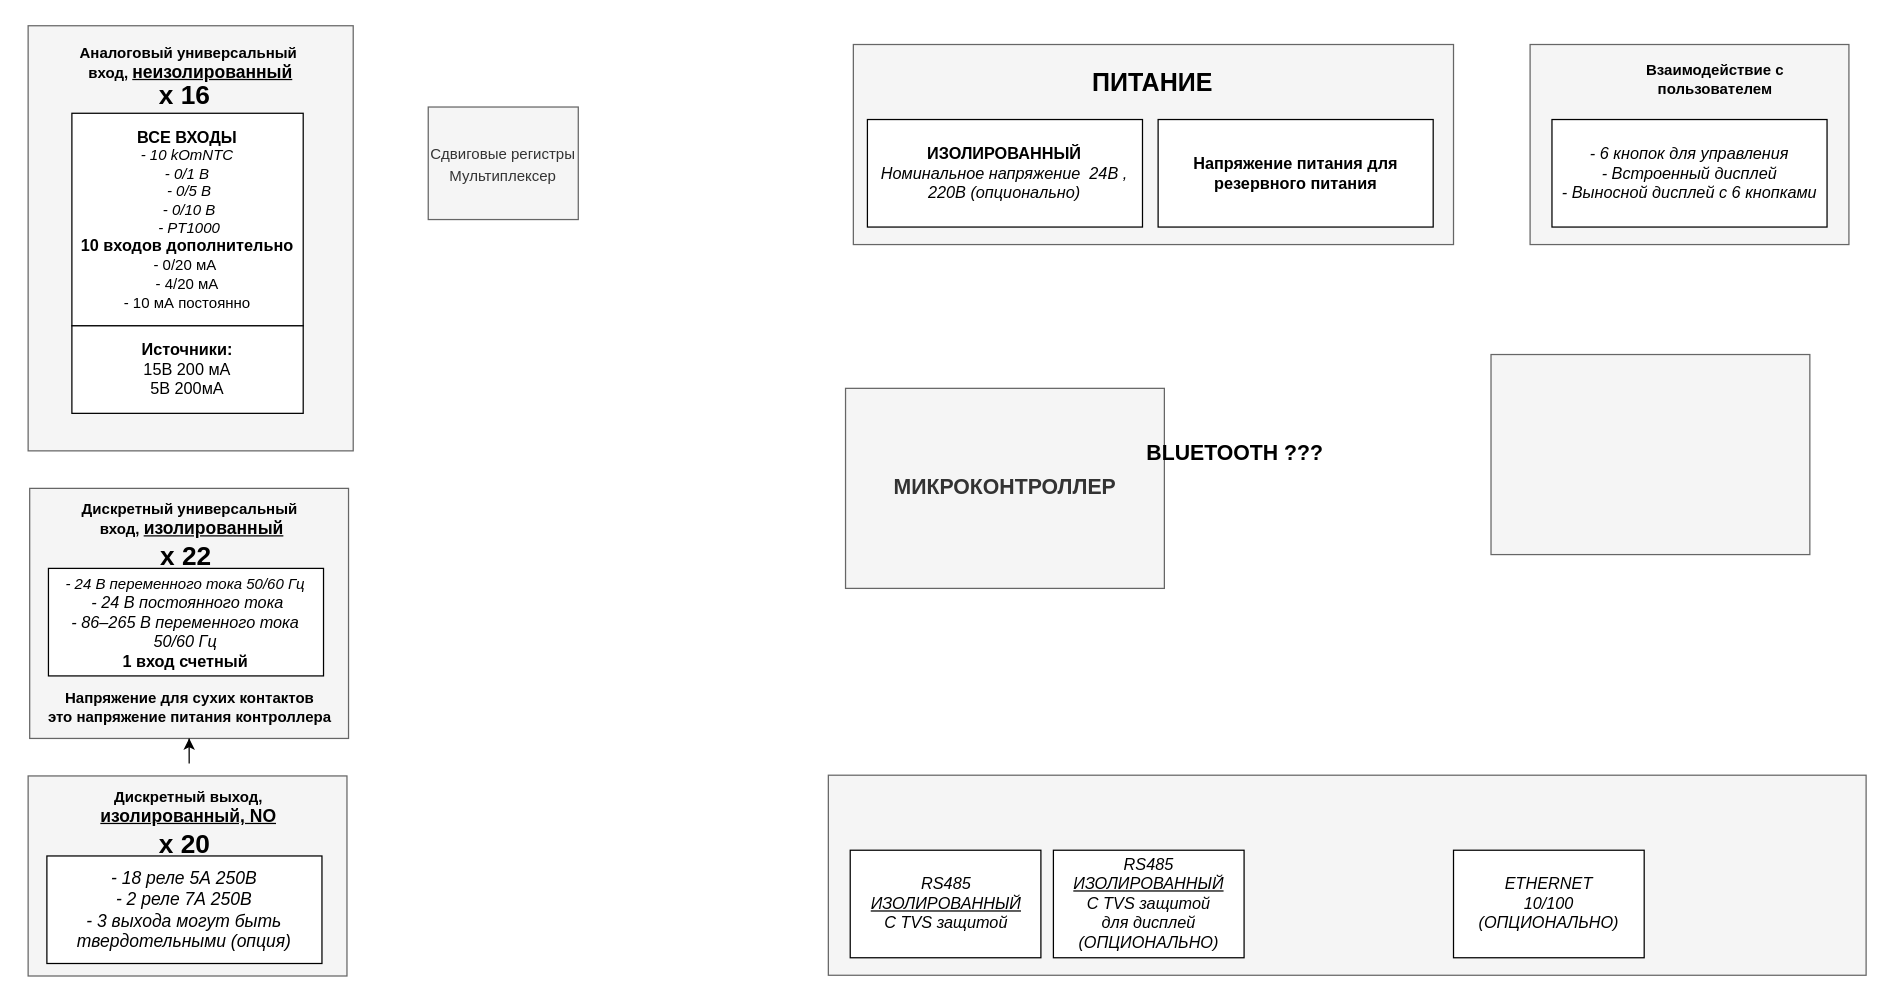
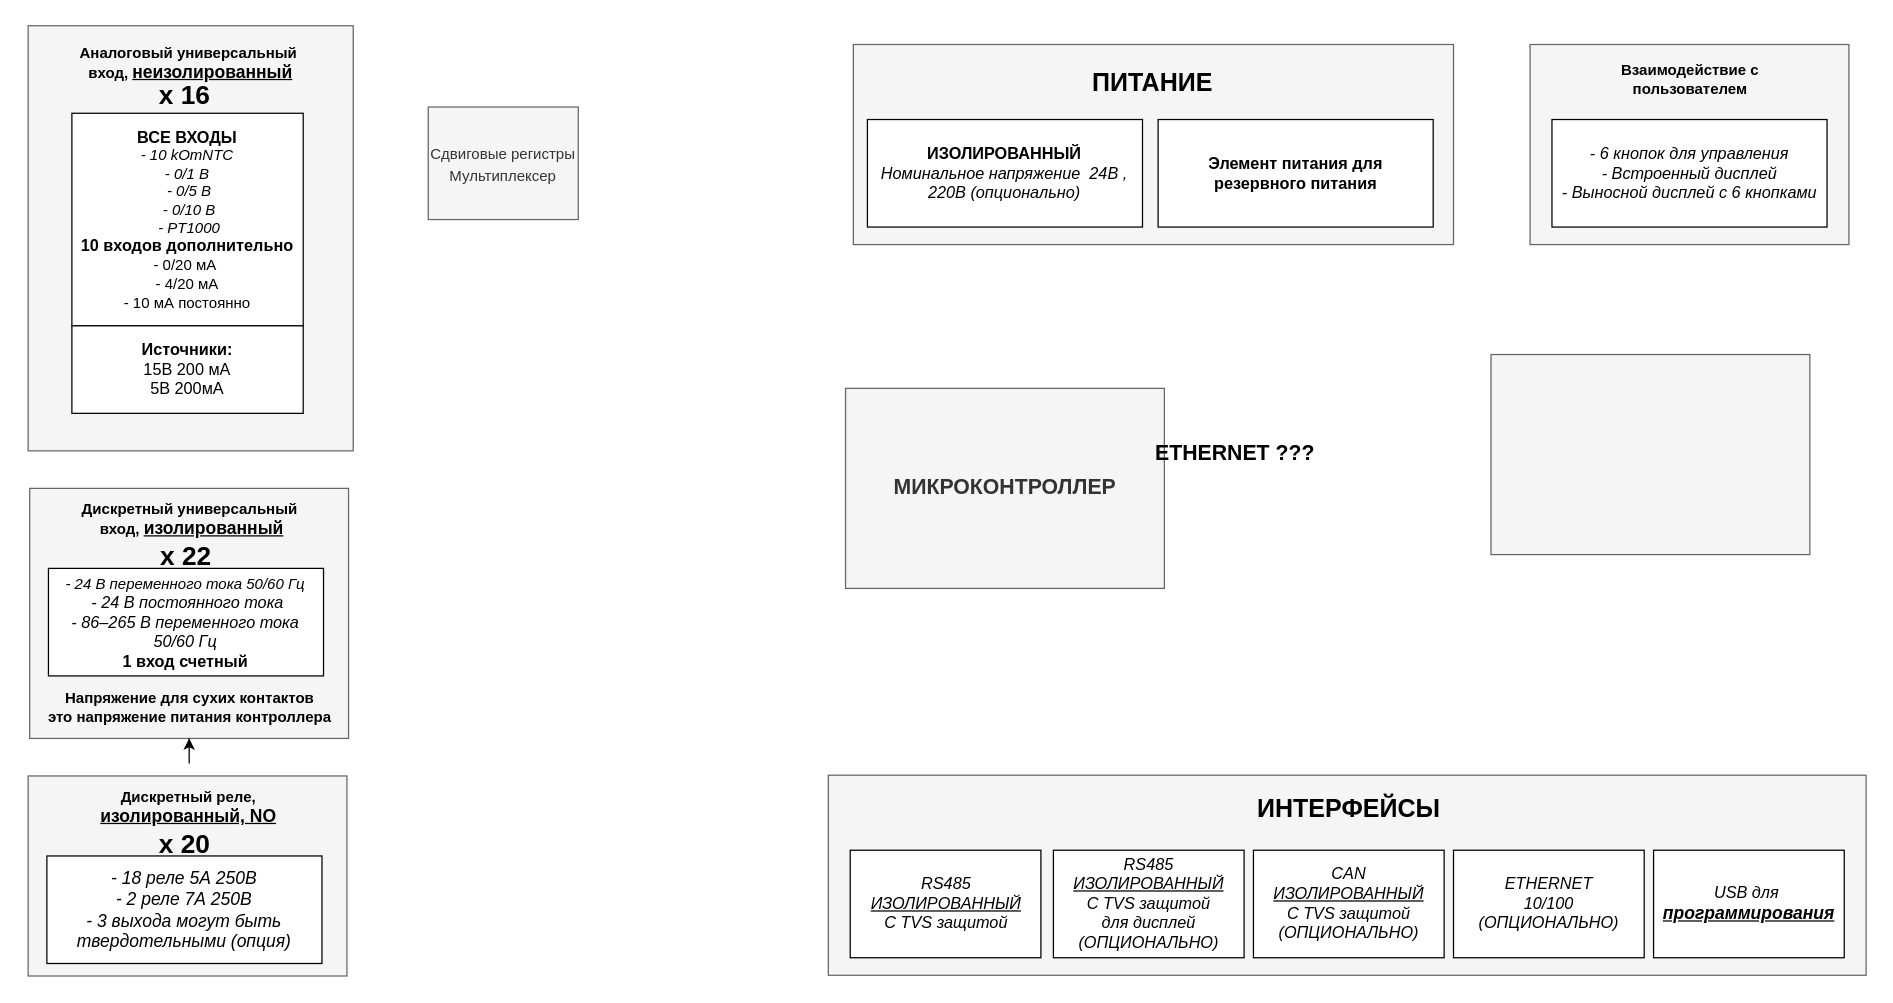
- <mxCell id="38" value="Взаимодействие с &lt;br&gt;пользователем" style="text;html=1;align=center;verticalAlign=middle;resizable=0;points=[];autosize=1;strokeColor=none;fillColor=none;fontStyle=1" parent="1" vertex="1"><mxGeometry x="1305.75" y="47.75" width="130" height="30" as="geometry" /></mxCell>
+ <mxCell id="38" value="Взаимодействие с &lt;br&gt;пользователем" style="text;html=1;align=center;verticalAlign=middle;resizable=0;points=[];autosize=1;strokeColor=none;fillColor=none;fontStyle=1" parent="1" vertex="1"><mxGeometry x="1285.75" y="47.75" width="130" height="30" as="geometry" /></mxCell>
- <mxCell id="25" value="&lt;b&gt;Напряжение питания для &lt;br&gt;резервного питания&lt;/b&gt;" style="whiteSpace=wrap;html=1;fontSize=13;" parent="1" vertex="1"><mxGeometry x="925.75" y="95" width="220" height="86" as="geometry" /></mxCell>
+ <mxCell id="25" value="&lt;b&gt;Элемент питания для &lt;br&gt;резервного питания&lt;/b&gt;" style="whiteSpace=wrap;html=1;fontSize=13;" parent="1" vertex="1"><mxGeometry x="925.75" y="95" width="220" height="86" as="geometry" /></mxCell>
- <mxCell id="43" value="BLUETOOTH ???" style="text;html=1;align=center;verticalAlign=middle;resizable=0;points=[];autosize=1;strokeColor=none;fillColor=none;fontStyle=1;fontSize=17;" parent="1" vertex="1"><mxGeometry x="907" y="347.95" width="160" height="30" as="geometry" /></mxCell>
+ <mxCell id="43" value="ETHERNET ???" style="text;html=1;align=center;verticalAlign=middle;resizable=0;points=[];autosize=1;strokeColor=none;fillColor=none;fontStyle=1;fontSize=17;" parent="1" vertex="1"><mxGeometry x="907" y="347.95" width="160" height="30" as="geometry" /></mxCell>
- <mxCell id="14" value="Дискретный выход,&lt;br&gt;&lt;font style=&quot;font-size: 14px&quot;&gt;&lt;u&gt;изолированный, NO&lt;/u&gt;&lt;/font&gt;" style="text;html=1;align=center;verticalAlign=middle;resizable=0;points=[];autosize=1;strokeColor=none;fillColor=none;fontStyle=1" parent="1" vertex="1"><mxGeometry x="69.5" y="630" width="160" height="30" as="geometry" /></mxCell>
+ <mxCell id="14" value="Дискретный реле,&lt;br&gt;&lt;font style=&quot;font-size: 14px&quot;&gt;&lt;u&gt;изолированный, NO&lt;/u&gt;&lt;/font&gt;" style="text;html=1;align=center;verticalAlign=middle;resizable=0;points=[];autosize=1;strokeColor=none;fillColor=none;fontStyle=1" parent="1" vertex="1"><mxGeometry x="69.5" y="630" width="160" height="30" as="geometry" /></mxCell>
+ <mxCell id="23" value="&lt;font style=&quot;font-size: 20px&quot;&gt;ИНТЕРФЕЙСЫ&lt;br&gt;&lt;/font&gt;" style="text;html=1;align=center;verticalAlign=middle;resizable=0;points=[];autosize=1;strokeColor=none;fillColor=none;fontStyle=1" parent="1" vertex="1"><mxGeometry x="998.25" y="635.28" width="160" height="20" as="geometry" /></mxCell>
+ <mxCell id="27" value="&lt;i&gt;CAN&lt;br&gt;&lt;u&gt;ИЗОЛИРОВАННЫЙ&lt;/u&gt;&lt;br&gt;С TVS защитой&lt;br&gt;&lt;/i&gt;&lt;i&gt;(ОПЦИОНАЛЬНО)&lt;/i&gt;&lt;i&gt;&lt;br&gt;&lt;/i&gt;" style="whiteSpace=wrap;html=1;fontSize=13;" parent="1" vertex="1"><mxGeometry x="1002" y="679.41" width="152.5" height="86" as="geometry" /></mxCell>
+ <mxCell id="29" value="&lt;i&gt;USB для&amp;nbsp;&lt;br&gt;&lt;b&gt;&lt;font style=&quot;font-size: 14px&quot;&gt;&lt;u&gt;программирования&lt;/u&gt;&lt;/font&gt;&lt;/b&gt;&lt;br&gt;&lt;/i&gt;" style="whiteSpace=wrap;html=1;fontSize=13;" parent="1" vertex="1"><mxGeometry x="1322" y="679.41" width="152.5" height="86" as="geometry" /></mxCell>
